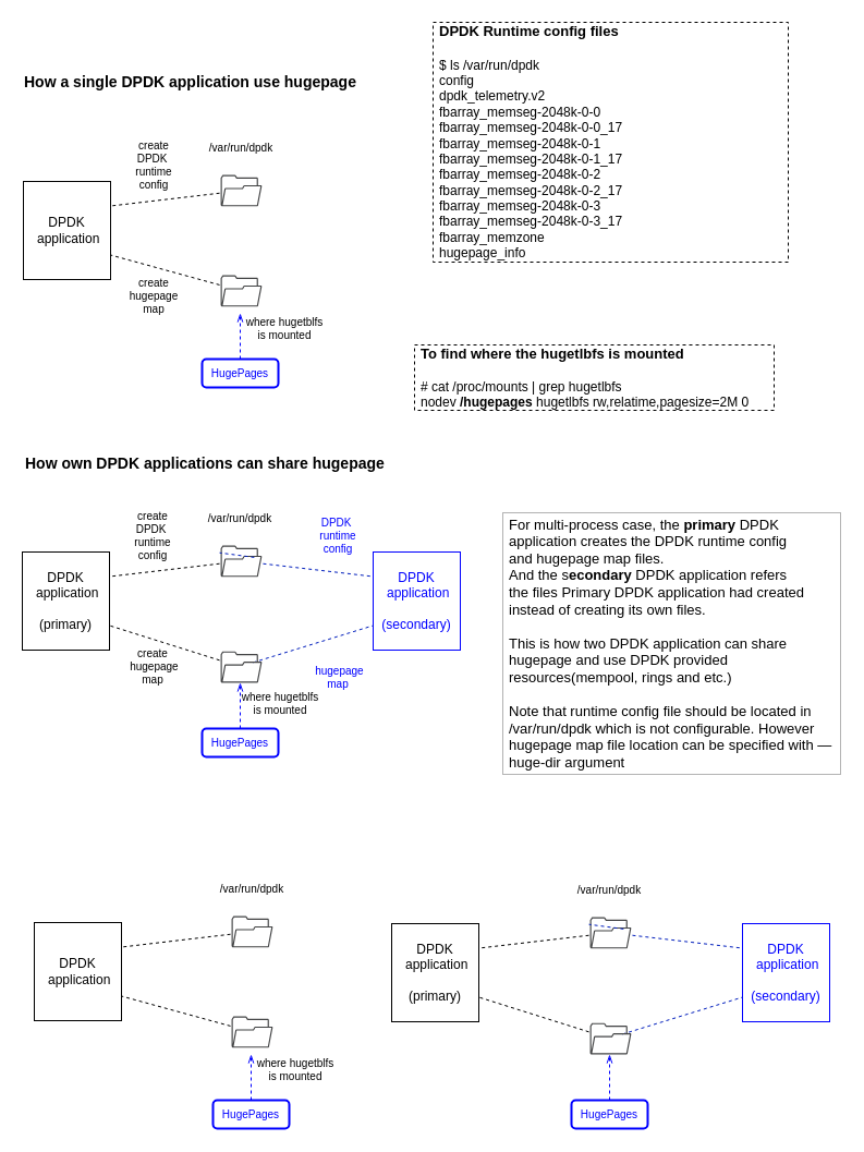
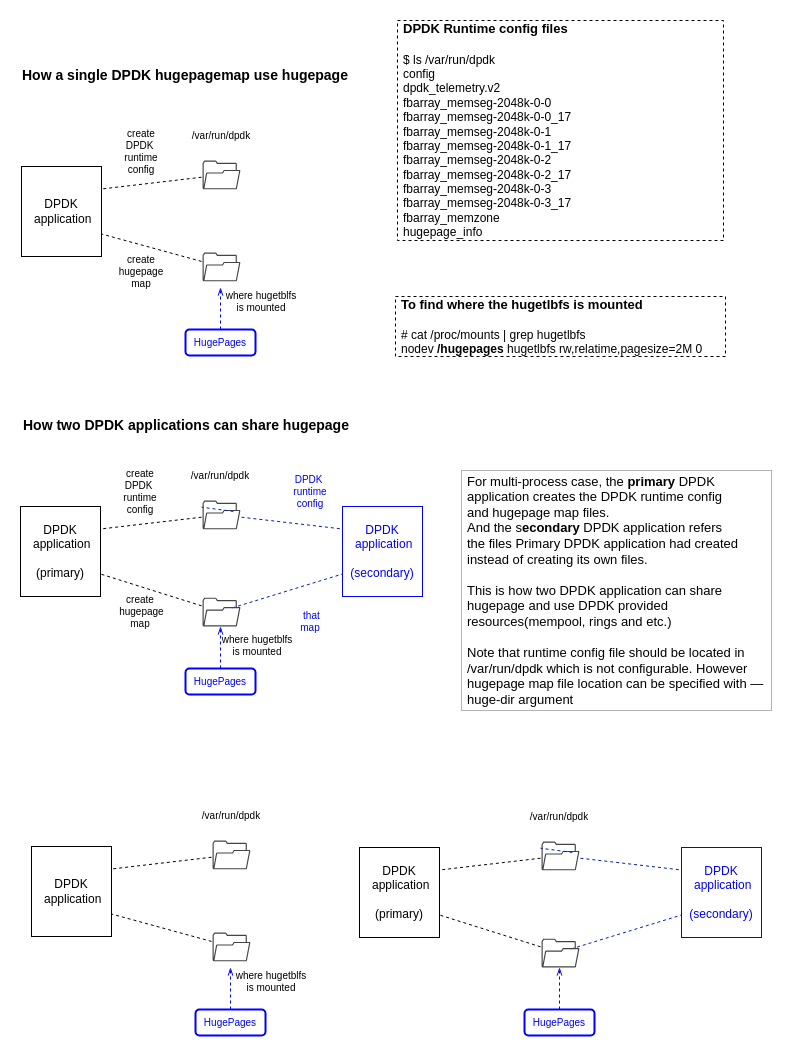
- <mxCell id="5" value="How a single DPDK application use hugepage" style="text;html=1;strokeColor=none;fillColor=none;align=left;verticalAlign=middle;whiteSpace=wrap;rounded=0;fontSize=14;fontStyle=1" parent="1" vertex="1"><mxGeometry x="20" y="60" width="360" height="30" as="geometry" /></mxCell>
+ <mxCell id="5" value="How a single DPDK hugepagemap use hugepage" style="text;html=1;strokeColor=none;fillColor=none;align=left;verticalAlign=middle;whiteSpace=wrap;rounded=0;fontSize=14;fontStyle=1" parent="1" vertex="1"><mxGeometry x="20" y="60" width="360" height="30" as="geometry" /></mxCell>
- <mxCell id="2" value="&lt;div style=&quot;font-size: 13px&quot;&gt;&lt;b&gt;&lt;font style=&quot;font-size: 13px&quot;&gt;To find where the hugetlbfs is mounted&lt;/font&gt;&lt;/b&gt;&lt;/div&gt;&lt;div style=&quot;font-size: 13px&quot;&gt;&lt;br&gt;&lt;/div&gt;&lt;div&gt;# cat /proc/mounts | grep hugetlbfs&lt;/div&gt;&lt;div&gt;nodev &lt;b&gt;/hugepages&lt;/b&gt; hugetlbfs rw,relatime,pagesize=2M 0&amp;nbsp;&lt;/div&gt;" style="text;html=1;strokeColor=default;fillColor=none;align=left;verticalAlign=middle;whiteSpace=wrap;rounded=0;fontFamily=Helvetica;dashed=1;spacing=6;" parent="1" vertex="1"><mxGeometry x="380" y="316" width="330" height="60" as="geometry" /></mxCell>
+ <mxCell id="2" value="&lt;div style=&quot;font-size: 13px&quot;&gt;&lt;b&gt;&lt;font style=&quot;font-size: 13px&quot;&gt;To find where the hugetlbfs is mounted&lt;/font&gt;&lt;/b&gt;&lt;/div&gt;&lt;div style=&quot;font-size: 13px&quot;&gt;&lt;br&gt;&lt;/div&gt;&lt;div&gt;# cat /proc/mounts | grep hugetlbfs&lt;/div&gt;&lt;div&gt;nodev &lt;b&gt;/hugepages&lt;/b&gt; hugetlbfs rw,relatime,pagesize=2M 0&amp;nbsp;&lt;/div&gt;" style="text;html=1;strokeColor=default;fillColor=none;align=left;verticalAlign=middle;whiteSpace=wrap;rounded=0;fontFamily=Helvetica;dashed=1;spacing=6;" parent="1" vertex="1"><mxGeometry x="395" y="296" width="330" height="60" as="geometry" /></mxCell>
- <mxCell id="4" value="How own DPDK applications can share hugepage" style="text;html=1;strokeColor=none;fillColor=none;align=left;verticalAlign=middle;whiteSpace=wrap;rounded=0;fontSize=14;fontStyle=1" parent="1" vertex="1"><mxGeometry x="21" y="410" width="360" height="30" as="geometry" /></mxCell>
+ <mxCell id="4" value="How two DPDK applications can share hugepage" style="text;html=1;strokeColor=none;fillColor=none;align=left;verticalAlign=middle;whiteSpace=wrap;rounded=0;fontSize=14;fontStyle=1" parent="1" vertex="1"><mxGeometry x="21" y="410" width="360" height="30" as="geometry" /></mxCell>
- <mxCell id="40" value="&amp;nbsp;hugepage&lt;br style=&quot;font-size: 10px;&quot;&gt;map" style="text;html=1;strokeColor=none;fillColor=none;align=center;verticalAlign=middle;whiteSpace=wrap;rounded=0;fontColor=#0000FF;fontSize=10;" parent="29" vertex="1"><mxGeometry x="260" y="146" width="60" height="30" as="geometry" /></mxCell>
+ <mxCell id="40" value="&amp;nbsp;that&lt;br style=&quot;font-size: 10px;&quot;&gt;map" style="text;html=1;strokeColor=none;fillColor=none;align=center;verticalAlign=middle;whiteSpace=wrap;rounded=0;fontColor=#0000FF;fontSize=10;" parent="29" vertex="1"><mxGeometry x="260" y="146" width="60" height="30" as="geometry" /></mxCell>
